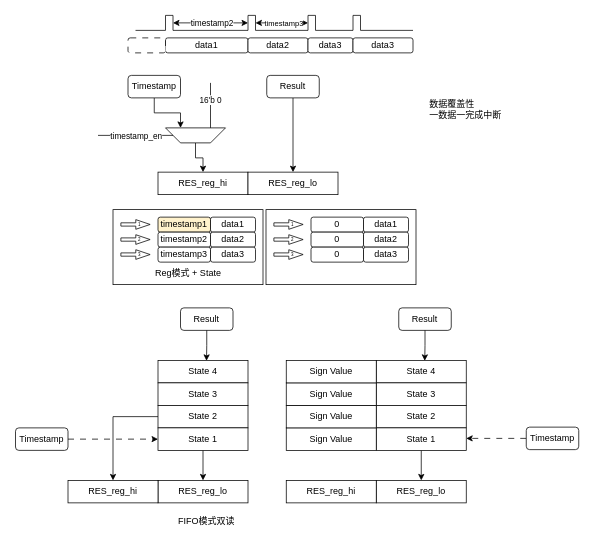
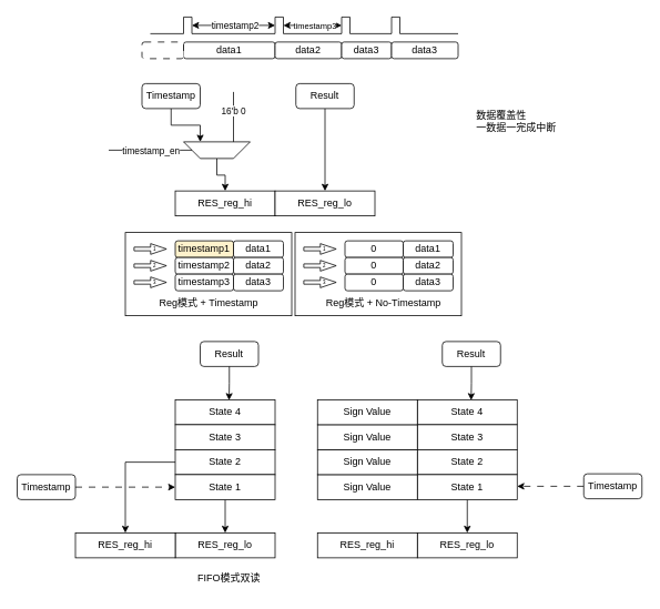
- <mxCell id="29" value="Reg模式 + State" style="text;html=1;align=center;verticalAlign=middle;resizable=0;points=[];autosize=1;strokeColor=none;fillColor=none;" vertex="1" parent="2"><mxGeometry x="30" y="70" width="140" height="30" as="geometry" /></mxCell>
+ <mxCell id="29" value="Reg模式 + Timestamp" style="text;html=1;align=center;verticalAlign=middle;resizable=0;points=[];autosize=1;strokeColor=none;fillColor=none;" vertex="1" parent="2"><mxGeometry x="30" y="70" width="140" height="30" as="geometry" /></mxCell>
+ <mxCell id="30" value="Reg模式 + No-Timestamp" style="text;html=1;align=center;verticalAlign=middle;resizable=0;points=[];autosize=1;strokeColor=none;fillColor=none;" vertex="1" parent="2"><mxGeometry x="230" y="70" width="160" height="30" as="geometry" /></mxCell>
